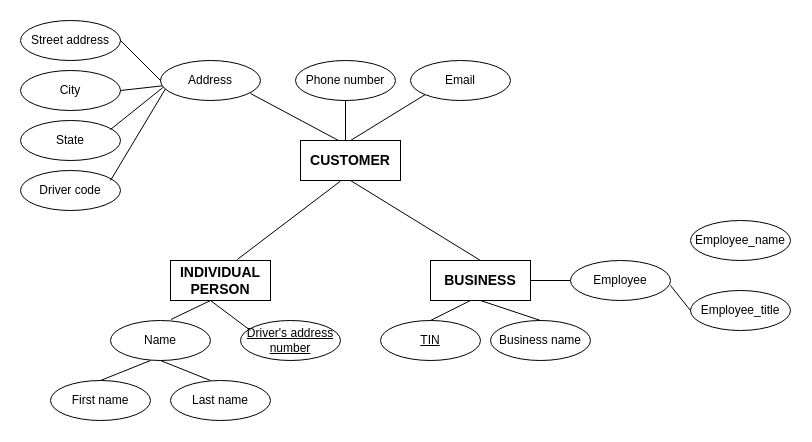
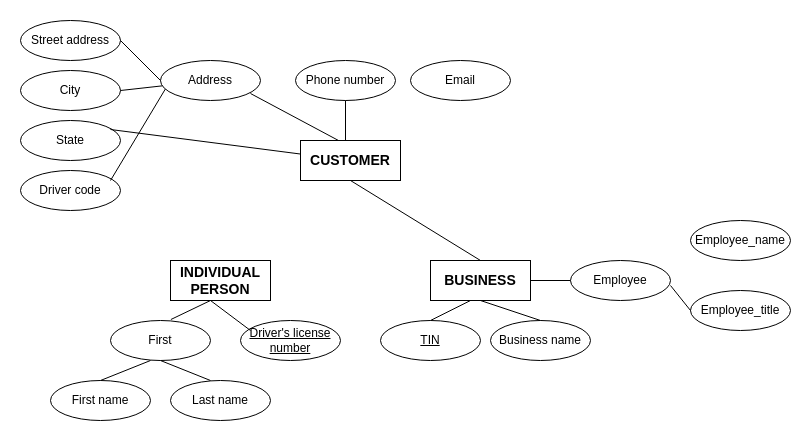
- <mxCell id="15" value="" style="endArrow=none;html=1;exitX=0.9;exitY=0.225;exitDx=0;exitDy=0;exitPerimeter=0;entryX=0.024;entryY=0.675;entryDx=0;entryDy=0;entryPerimeter=0;" edge="1" parent="1" source="11" target="5"><mxGeometry width="50" height="50" relative="1" as="geometry"><mxPoint x="119" y="129" as="sourcePoint" /><mxPoint x="162" y="89" as="targetPoint" /></mxGeometry></mxCell>
+ <mxCell id="15" value="" style="endArrow=none;html=1;exitX=0.9;exitY=0.225;exitDx=0;exitDy=0;exitPerimeter=0;" edge="1" parent="1" source="11" target="2"><mxGeometry width="50" height="50" relative="1" as="geometry"><mxPoint x="119" y="129" as="sourcePoint" /><mxPoint x="162" y="89" as="targetPoint" /></mxGeometry></mxCell>
- <mxCell id="13" value="" style="endArrow=none;html=1;exitX=0.5;exitY=0;exitDx=0;exitDy=0;entryX=0;entryY=1;entryDx=0;entryDy=0;" edge="1" parent="1" source="2" target="7"><mxGeometry width="50" height="50" relative="1" as="geometry"><mxPoint x="370" y="150" as="sourcePoint" /><mxPoint x="420" y="100" as="targetPoint" /></mxGeometry></mxCell>
- <mxCell id="28" value="" style="endArrow=none;html=1;entryX=0.4;entryY=1.015;entryDx=0;entryDy=0;entryPerimeter=0;exitX=0.668;exitY=-0.025;exitDx=0;exitDy=0;exitPerimeter=0;" edge="1" parent="1" source="4" target="2"><mxGeometry width="50" height="50" relative="1" as="geometry"><mxPoint x="350" y="290" as="sourcePoint" /><mxPoint x="400" y="240" as="targetPoint" /><Array as="points" /></mxGeometry></mxCell>
- <mxCell id="19" value="Name" style="ellipse;whiteSpace=wrap;html=1;align=center;strokeColor=#000000;" vertex="1" parent="1"><mxGeometry x="110" y="320" width="100" height="40" as="geometry" /></mxCell>
+ <mxCell id="19" value="First" style="ellipse;whiteSpace=wrap;html=1;align=center;strokeColor=#000000;" vertex="1" parent="1"><mxGeometry x="110" y="320" width="100" height="40" as="geometry" /></mxCell>
- <mxCell id="22" value="Driver's address number" style="ellipse;whiteSpace=wrap;html=1;align=center;fontStyle=4;strokeColor=#000000;" vertex="1" parent="1"><mxGeometry x="240" y="320" width="100" height="40" as="geometry" /></mxCell>
+ <mxCell id="22" value="Driver's license number" style="ellipse;whiteSpace=wrap;html=1;align=center;fontStyle=4;strokeColor=#000000;" vertex="1" parent="1"><mxGeometry x="240" y="320" width="100" height="40" as="geometry" /></mxCell>
